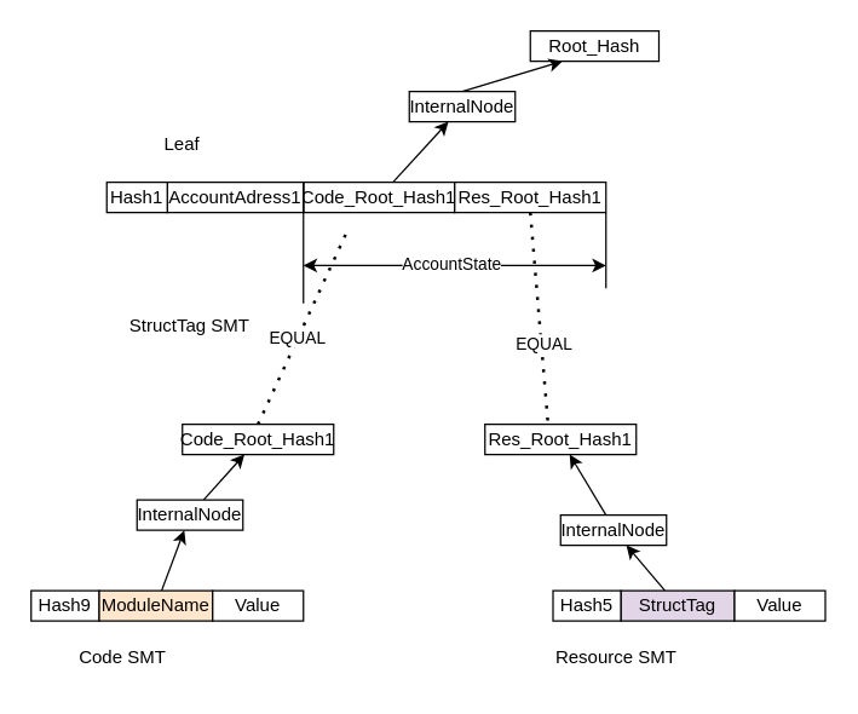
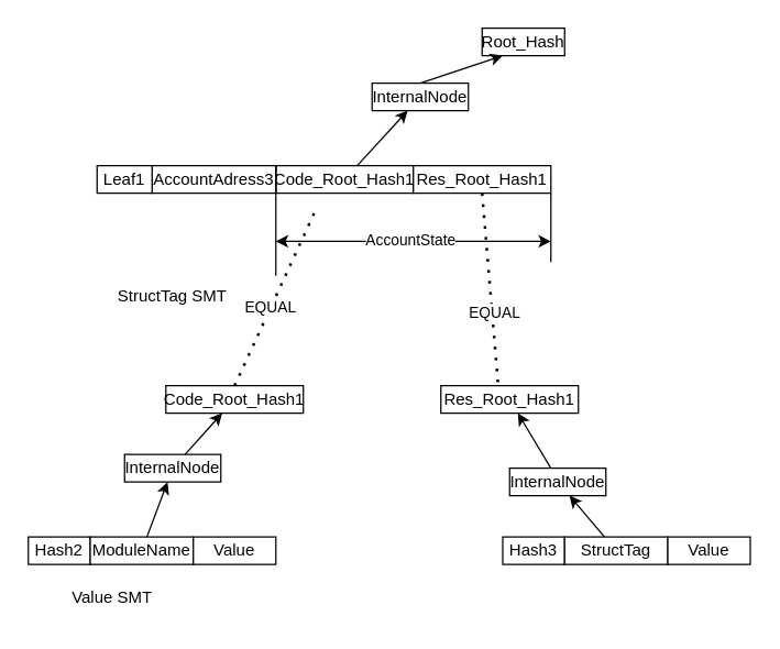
- <mxCell id="2" value="Root_Hash" style="rounded=0;whiteSpace=wrap;html=1;" parent="1" vertex="1"><mxGeometry x="350" y="20" width="85" height="20" as="geometry" /></mxCell>
+ <mxCell id="2" value="Root_Hash" style="rounded=0;whiteSpace=wrap;html=1;" parent="1" vertex="1"><mxGeometry x="350" y="20" width="60" height="20" as="geometry" /></mxCell>
- <mxCell id="17" value="Leaf" style="text;html=1;strokeColor=none;fillColor=none;align=center;verticalAlign=middle;whiteSpace=wrap;rounded=0;" parent="1" vertex="1"><mxGeometry x="90" y="80" width="60" height="30" as="geometry" /></mxCell>
- <mxCell id="16" value="Hash1" style="rounded=0;whiteSpace=wrap;html=1;" parent="1" vertex="1"><mxGeometry x="70" y="120" width="40" height="20" as="geometry" /></mxCell>
+ <mxCell id="16" value="Leaf1" style="rounded=0;whiteSpace=wrap;html=1;" parent="1" vertex="1"><mxGeometry x="70" y="120" width="40" height="20" as="geometry" /></mxCell>
- <mxCell id="9" value="AccountAdress1" style="rounded=0;whiteSpace=wrap;html=1;" parent="1" vertex="1"><mxGeometry x="110" y="120" width="90" height="20" as="geometry" /></mxCell>
+ <mxCell id="9" value="AccountAdress3" style="rounded=0;whiteSpace=wrap;html=1;" parent="1" vertex="1"><mxGeometry x="110" y="120" width="90" height="20" as="geometry" /></mxCell>
- <mxCell id="26" value="Hash9" style="rounded=0;whiteSpace=wrap;html=1;" vertex="1" parent="1"><mxGeometry x="20" y="390" width="45" height="20" as="geometry" /></mxCell>
+ <mxCell id="26" value="Hash2" style="rounded=0;whiteSpace=wrap;html=1;" vertex="1" parent="1"><mxGeometry x="20" y="390" width="45" height="20" as="geometry" /></mxCell>
- <mxCell id="28" value="ModuleName" style="rounded=0;whiteSpace=wrap;html=1;fillColor=#ffe6cc;" vertex="1" parent="1"><mxGeometry x="65" y="390" width="75" height="20" as="geometry" /></mxCell>
+ <mxCell id="28" value="ModuleName" style="rounded=0;whiteSpace=wrap;html=1;" vertex="1" parent="1"><mxGeometry x="65" y="390" width="75" height="20" as="geometry" /></mxCell>
- <mxCell id="30" value="Hash5" style="rounded=0;whiteSpace=wrap;html=1;" vertex="1" parent="1"><mxGeometry x="365" y="390" width="45" height="20" as="geometry" /></mxCell>
+ <mxCell id="30" value="Hash3" style="rounded=0;whiteSpace=wrap;html=1;" vertex="1" parent="1"><mxGeometry x="365" y="390" width="45" height="20" as="geometry" /></mxCell>
- <mxCell id="32" value="StructTag" style="rounded=0;whiteSpace=wrap;html=1;fillColor=#e1d5e7;" vertex="1" parent="1"><mxGeometry x="410" y="390" width="75" height="20" as="geometry" /></mxCell>
+ <mxCell id="32" value="StructTag" style="rounded=0;whiteSpace=wrap;html=1;" vertex="1" parent="1"><mxGeometry x="410" y="390" width="75" height="20" as="geometry" /></mxCell>
- <mxCell id="34" value="Code SMT" style="text;whiteSpace=wrap;html=1;" vertex="1" parent="1"><mxGeometry x="50" y="420" width="140" height="30" as="geometry" /></mxCell>
+ <mxCell id="34" value="Value SMT" style="text;whiteSpace=wrap;html=1;" vertex="1" parent="1"><mxGeometry x="50" y="420" width="140" height="30" as="geometry" /></mxCell>
- <mxCell id="35" value="Resource SMT" style="text;whiteSpace=wrap;html=1;" vertex="1" parent="1"><mxGeometry x="365" y="420" width="140" height="30" as="geometry" /></mxCell>
